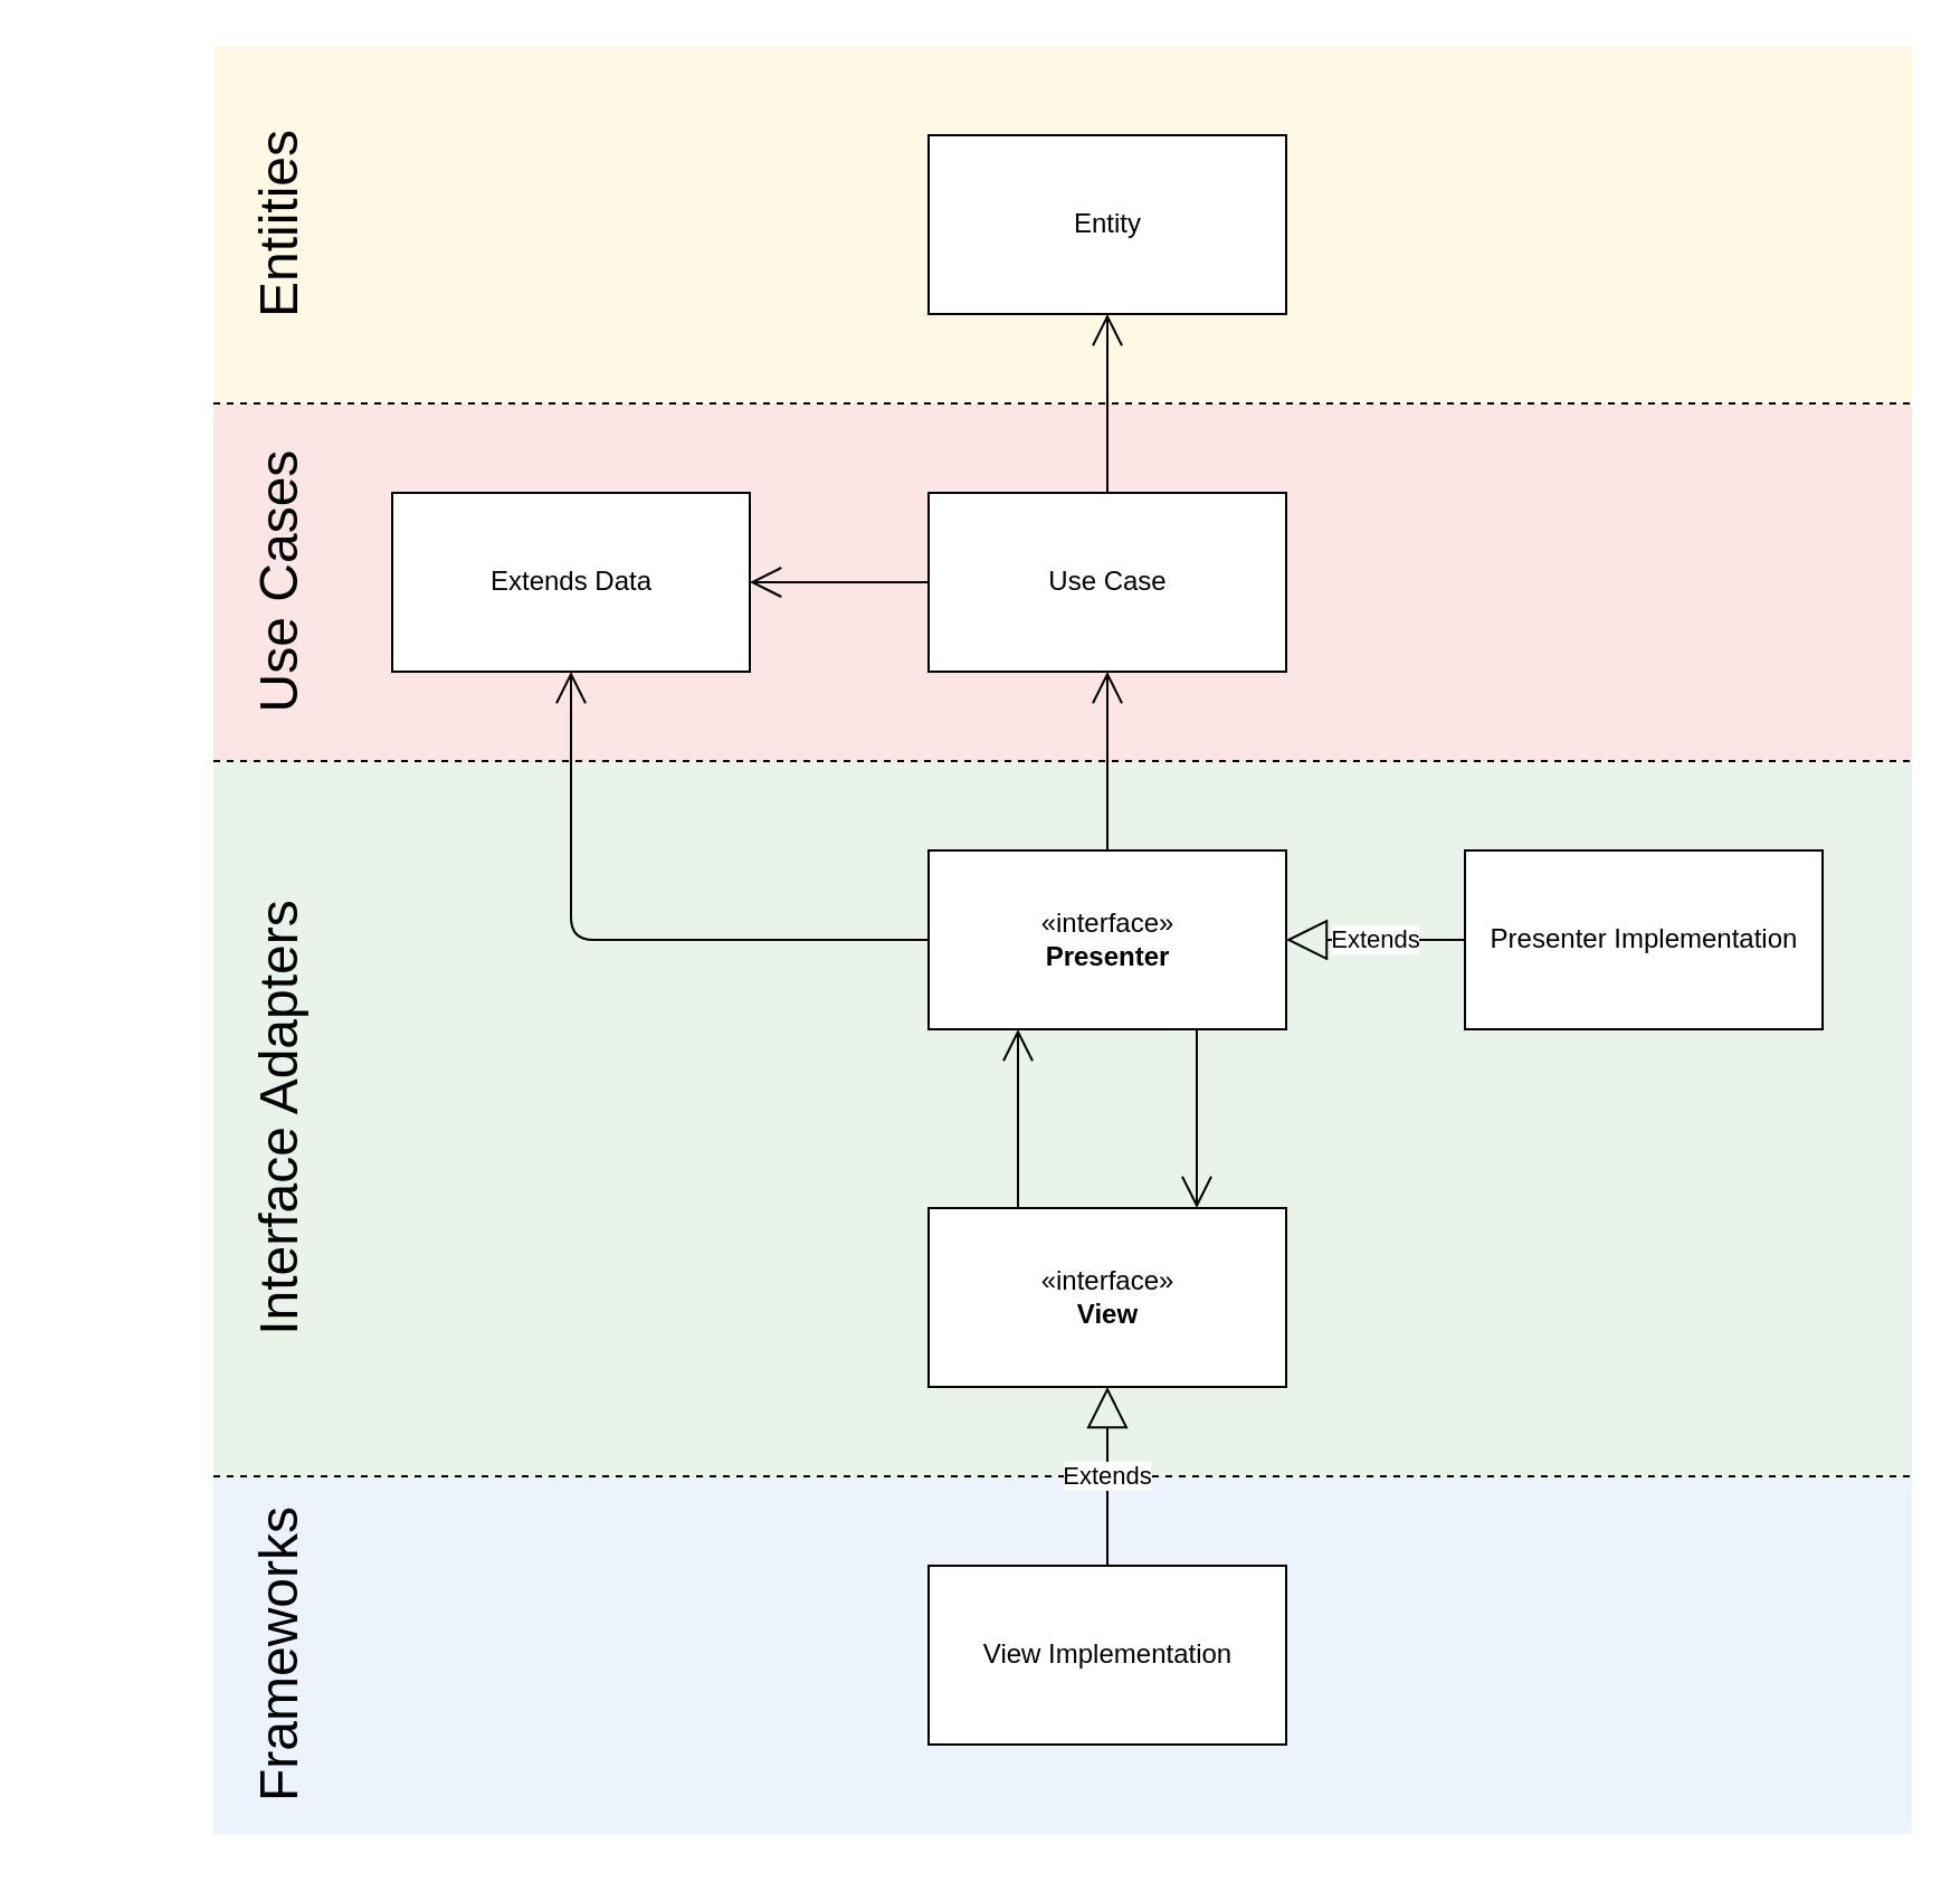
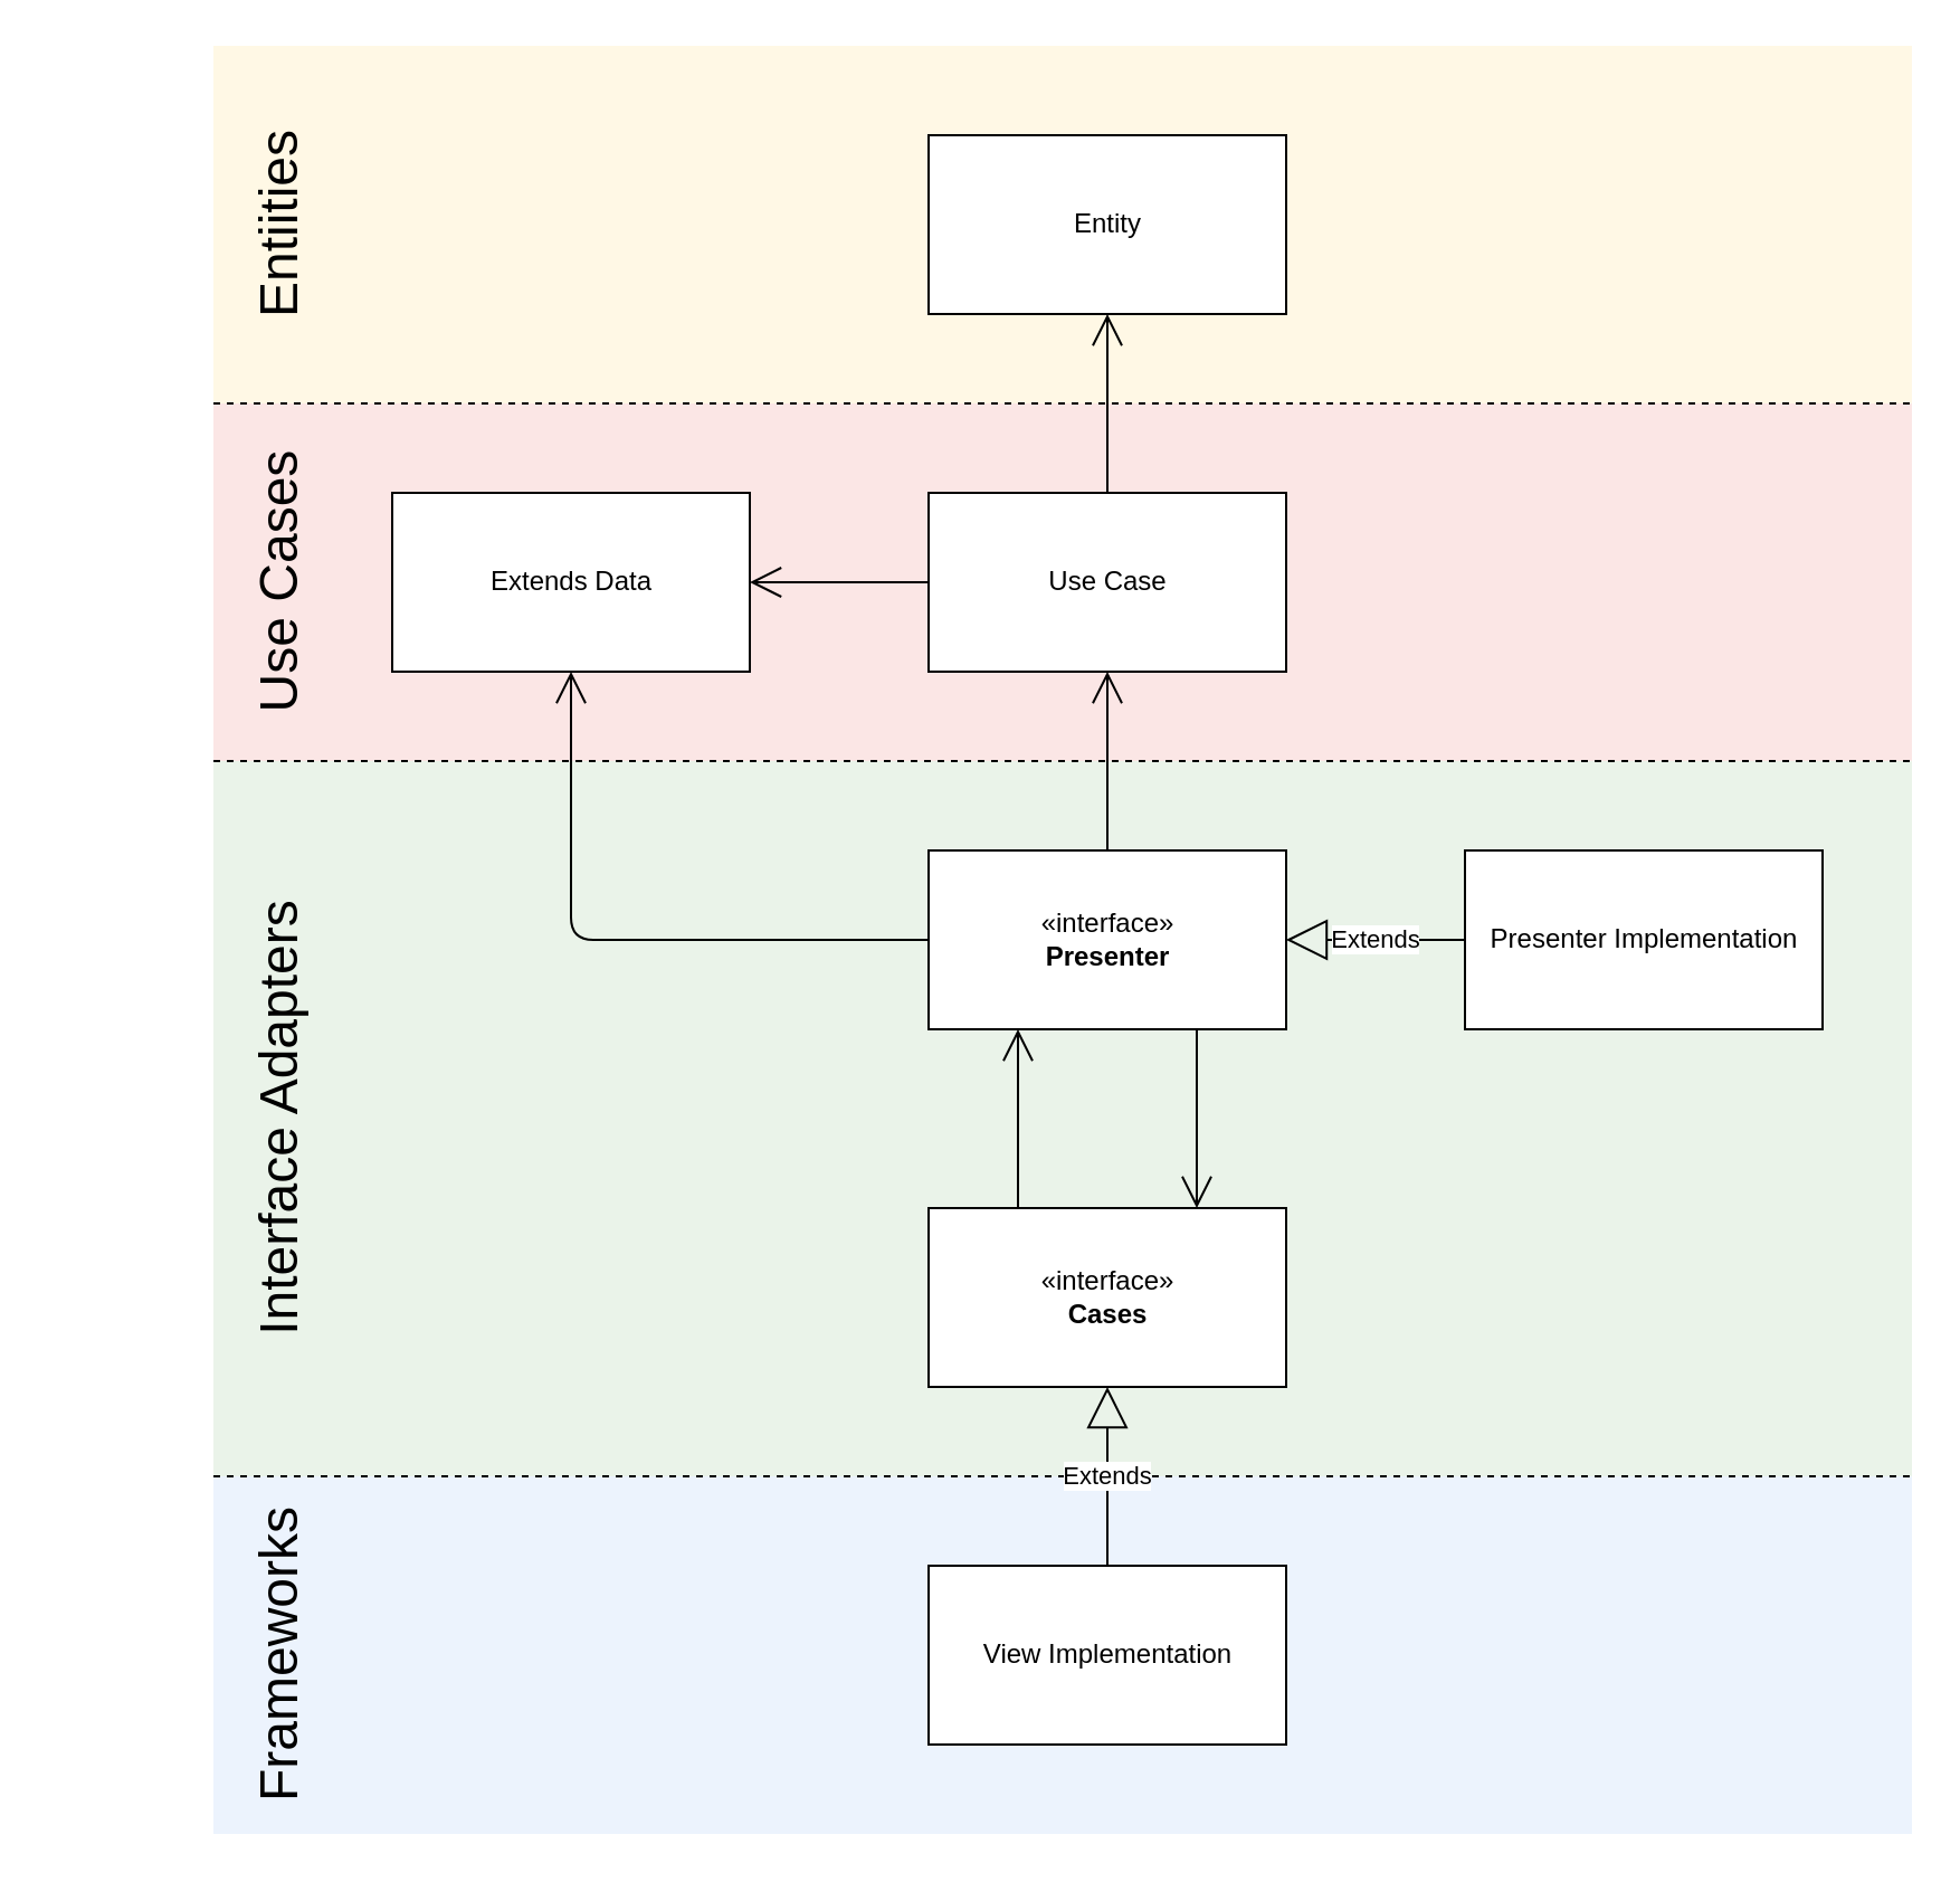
- <mxCell id="18" value="«interface»&lt;br&gt;&lt;b&gt;View&lt;/b&gt;" style="html=1;" vertex="1" parent="1"><mxGeometry x="415" y="540" width="160" height="80" as="geometry" /></mxCell>
+ <mxCell id="18" value="«interface»&lt;br&gt;&lt;b&gt;Cases&lt;/b&gt;" style="html=1;" vertex="1" parent="1"><mxGeometry x="415" y="540" width="160" height="80" as="geometry" /></mxCell>
